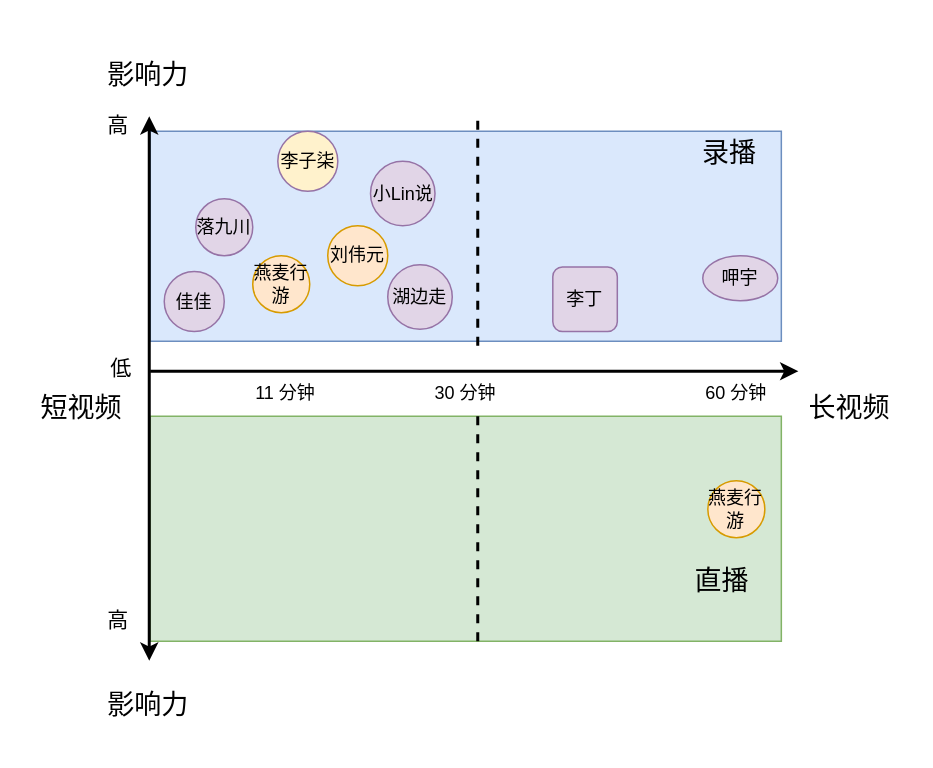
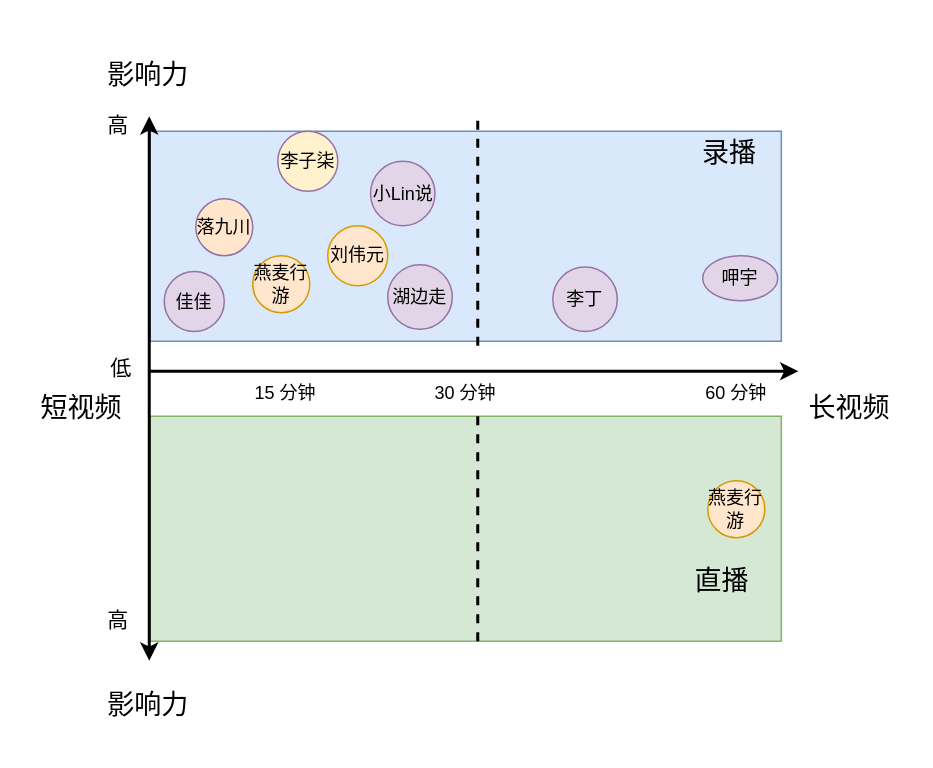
- <mxCell id="18" value="落九川" style="ellipse;whiteSpace=wrap;html=1;aspect=fixed;fillColor=#e1d5e7;strokeColor=#9673a6;" parent="2" vertex="1"><mxGeometry x="110" y="112" width="38" height="38" as="geometry" /></mxCell>
+ <mxCell id="18" value="落九川" style="ellipse;whiteSpace=wrap;html=1;aspect=fixed;fillColor=#ffe6cc;strokeColor=#9673a6;" parent="2" vertex="1"><mxGeometry x="110" y="112" width="38" height="38" as="geometry" /></mxCell>
- <mxCell id="22" value="李丁" style="whiteSpace=wrap;html=1;aspect=fixed;fillColor=#e1d5e7;strokeColor=#9673a6;rounded=1;" parent="2" vertex="1"><mxGeometry x="348.04" y="157.5" width="43" height="43" as="geometry" /></mxCell>
+ <mxCell id="22" value="李丁" style="ellipse;whiteSpace=wrap;html=1;aspect=fixed;fillColor=#e1d5e7;strokeColor=#9673a6;" parent="2" vertex="1"><mxGeometry x="348.04" y="157.5" width="43" height="43" as="geometry" /></mxCell>
- <mxCell id="12" value="11 分钟" style="text;html=1;align=center;verticalAlign=middle;whiteSpace=wrap;rounded=0;" parent="2" vertex="1"><mxGeometry x="136.471" y="227" width="68.235" height="30" as="geometry" /></mxCell>
+ <mxCell id="12" value="15 分钟" style="text;html=1;align=center;verticalAlign=middle;whiteSpace=wrap;rounded=0;" parent="2" vertex="1"><mxGeometry x="136.471" y="227" width="68.235" height="30" as="geometry" /></mxCell>
